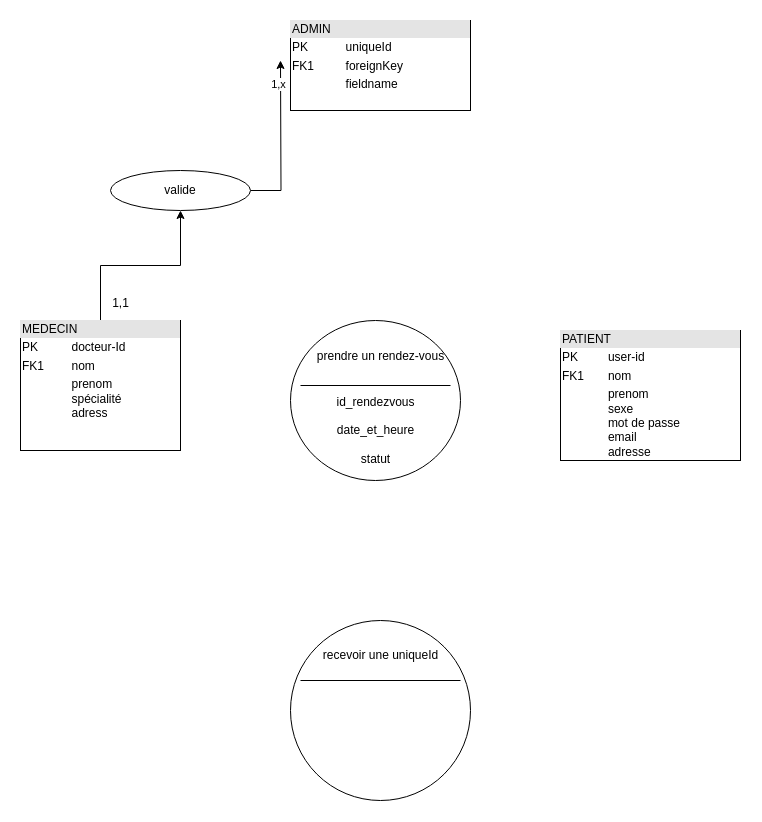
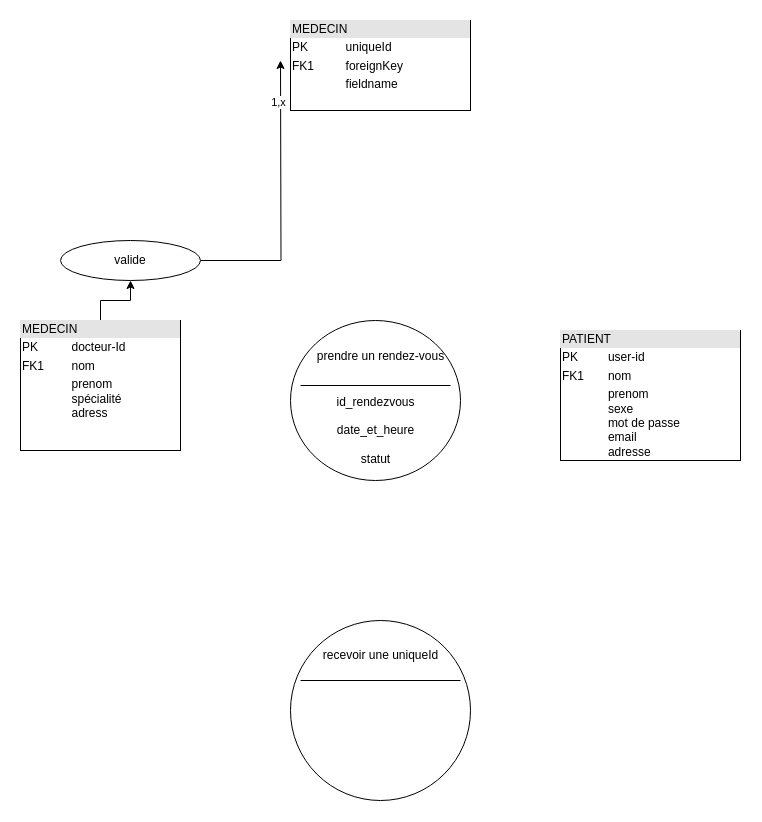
- <mxCell id="2" value="&lt;div style=&quot;box-sizing:border-box;width:100%;background:#e4e4e4;padding:2px;&quot;&gt;ADMIN&lt;/div&gt;&lt;table style=&quot;width:100%;font-size:1em;&quot; cellpadding=&quot;2&quot; cellspacing=&quot;0&quot;&gt;&lt;tbody&gt;&lt;tr&gt;&lt;td&gt;PK&lt;/td&gt;&lt;td&gt;uniqueId&lt;/td&gt;&lt;/tr&gt;&lt;tr&gt;&lt;td&gt;FK1&lt;/td&gt;&lt;td&gt;foreignKey&lt;/td&gt;&lt;/tr&gt;&lt;tr&gt;&lt;td&gt;&lt;/td&gt;&lt;td&gt;fieldname&lt;/td&gt;&lt;/tr&gt;&lt;/tbody&gt;&lt;/table&gt;" style="verticalAlign=top;align=left;overflow=fill;html=1;whiteSpace=wrap;" vertex="1" parent="1"><mxGeometry x="290" y="20" width="180" height="90" as="geometry" /></mxCell>
+ <mxCell id="2" value="&lt;div style=&quot;box-sizing:border-box;width:100%;background:#e4e4e4;padding:2px;&quot;&gt;MEDECIN&lt;/div&gt;&lt;table style=&quot;width:100%;font-size:1em;&quot; cellpadding=&quot;2&quot; cellspacing=&quot;0&quot;&gt;&lt;tbody&gt;&lt;tr&gt;&lt;td&gt;PK&lt;/td&gt;&lt;td&gt;uniqueId&lt;/td&gt;&lt;/tr&gt;&lt;tr&gt;&lt;td&gt;FK1&lt;/td&gt;&lt;td&gt;foreignKey&lt;/td&gt;&lt;/tr&gt;&lt;tr&gt;&lt;td&gt;&lt;/td&gt;&lt;td&gt;fieldname&lt;/td&gt;&lt;/tr&gt;&lt;/tbody&gt;&lt;/table&gt;" style="verticalAlign=top;align=left;overflow=fill;html=1;whiteSpace=wrap;" vertex="1" parent="1"><mxGeometry x="290" y="20" width="180" height="90" as="geometry" /></mxCell>
- <mxCell id="8" value="valide" style="ellipse;whiteSpace=wrap;html=1;" vertex="1" parent="1"><mxGeometry x="110" y="170" width="140" height="40" as="geometry" /></mxCell>
+ <mxCell id="8" value="valide" style="ellipse;whiteSpace=wrap;html=1;" vertex="1" parent="1"><mxGeometry x="60" y="240" width="140" height="40" as="geometry" /></mxCell>
- <mxCell id="9" value="1,1" style="text;html=1;align=center;verticalAlign=middle;resizable=0;points=[];autosize=1;strokeColor=none;fillColor=none;" vertex="1" parent="1"><mxGeometry x="100" y="288" width="40" height="30" as="geometry" /></mxCell>
